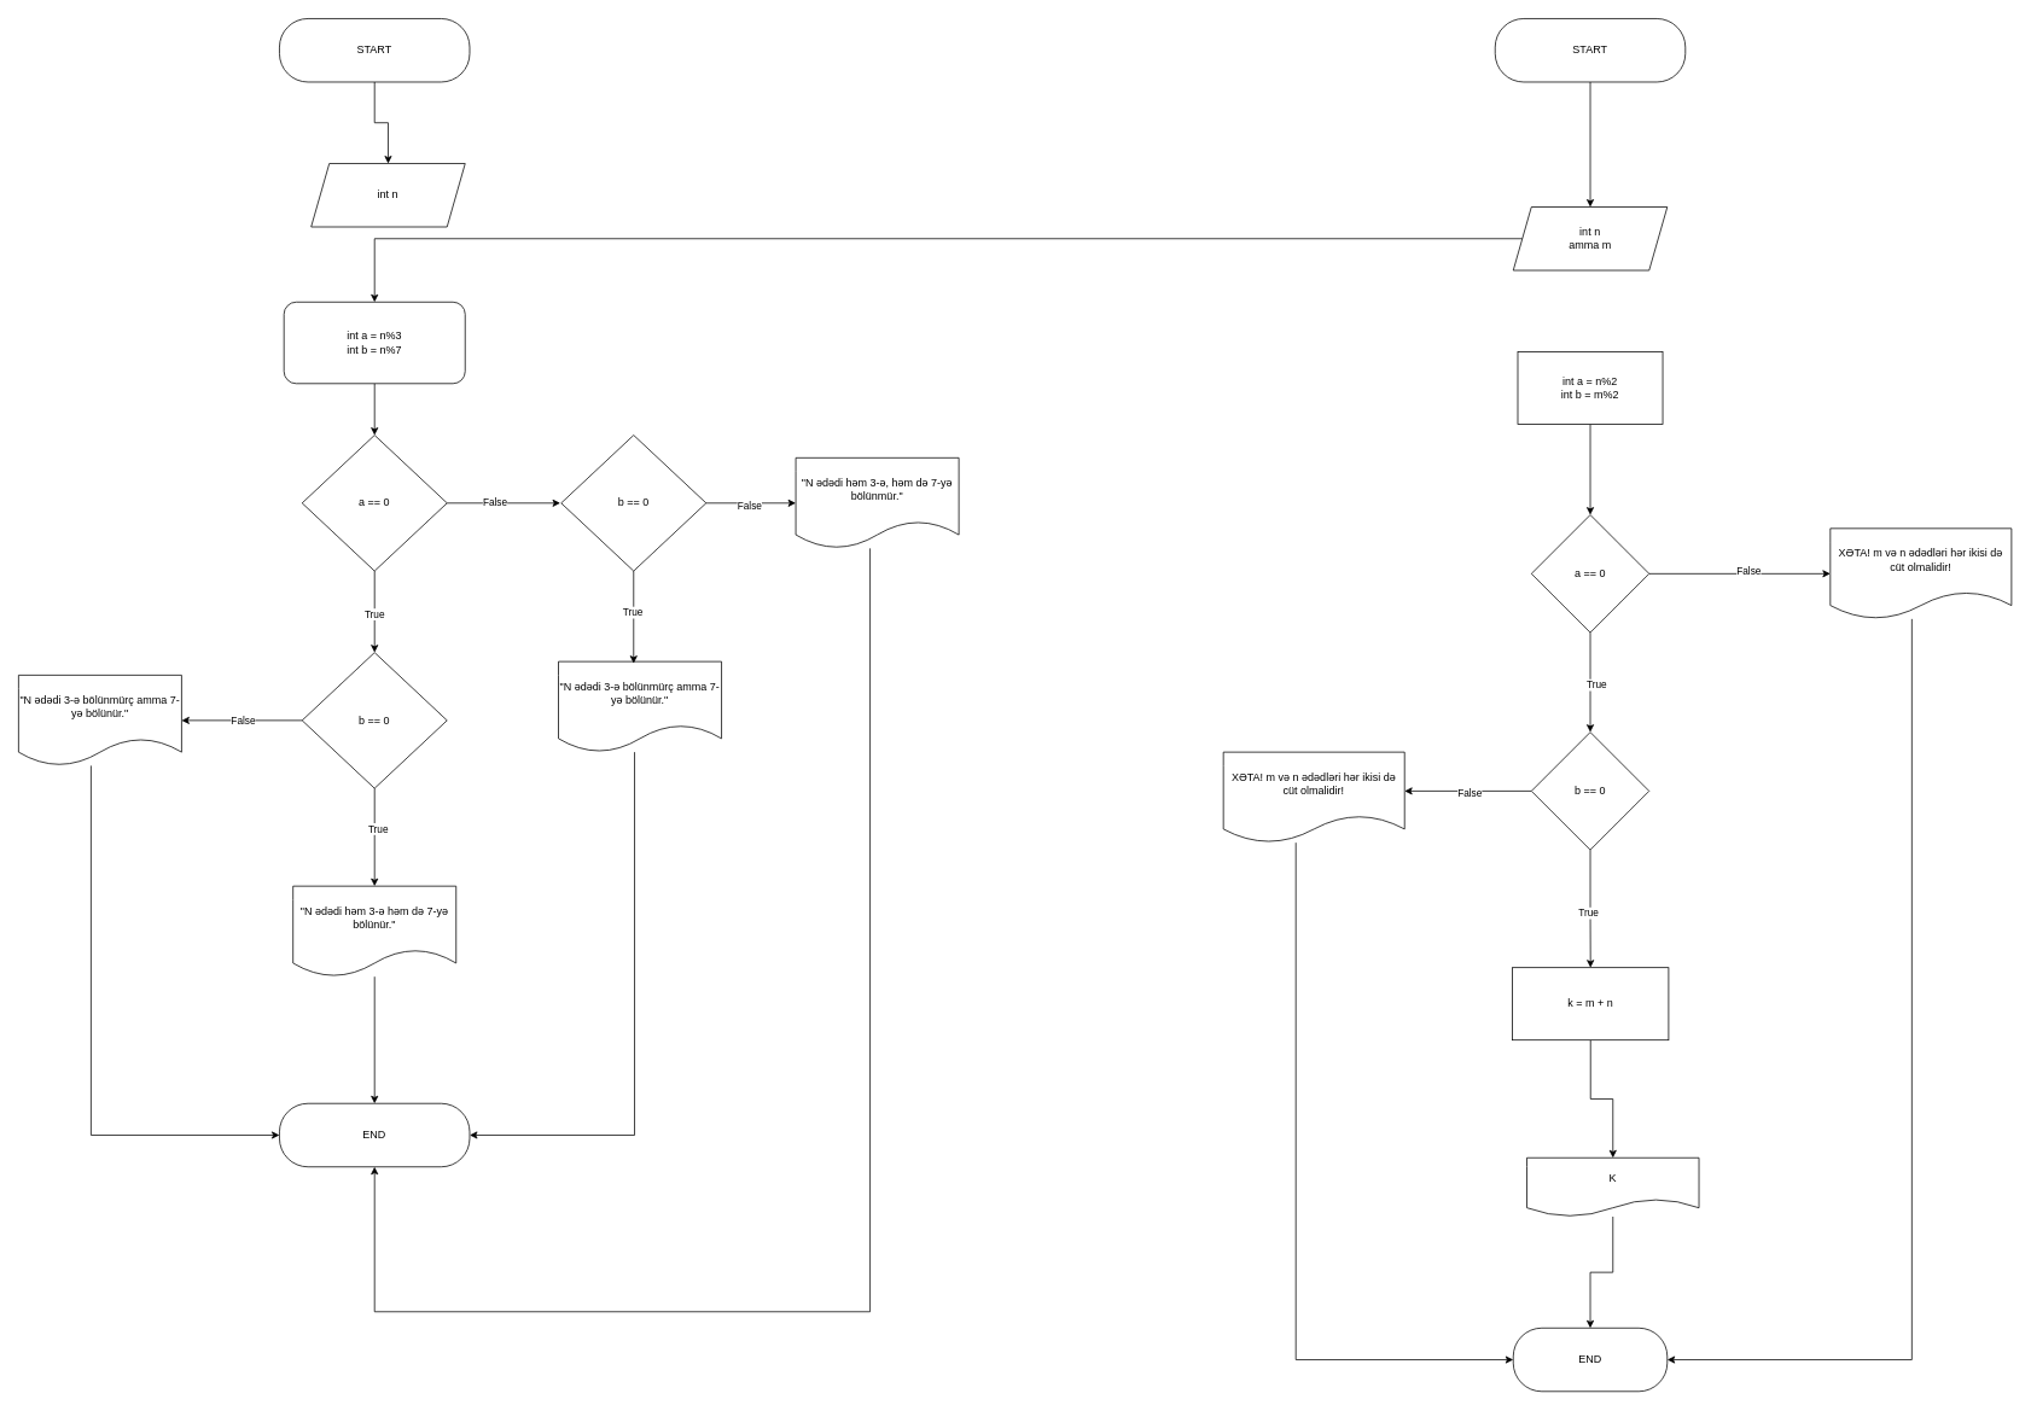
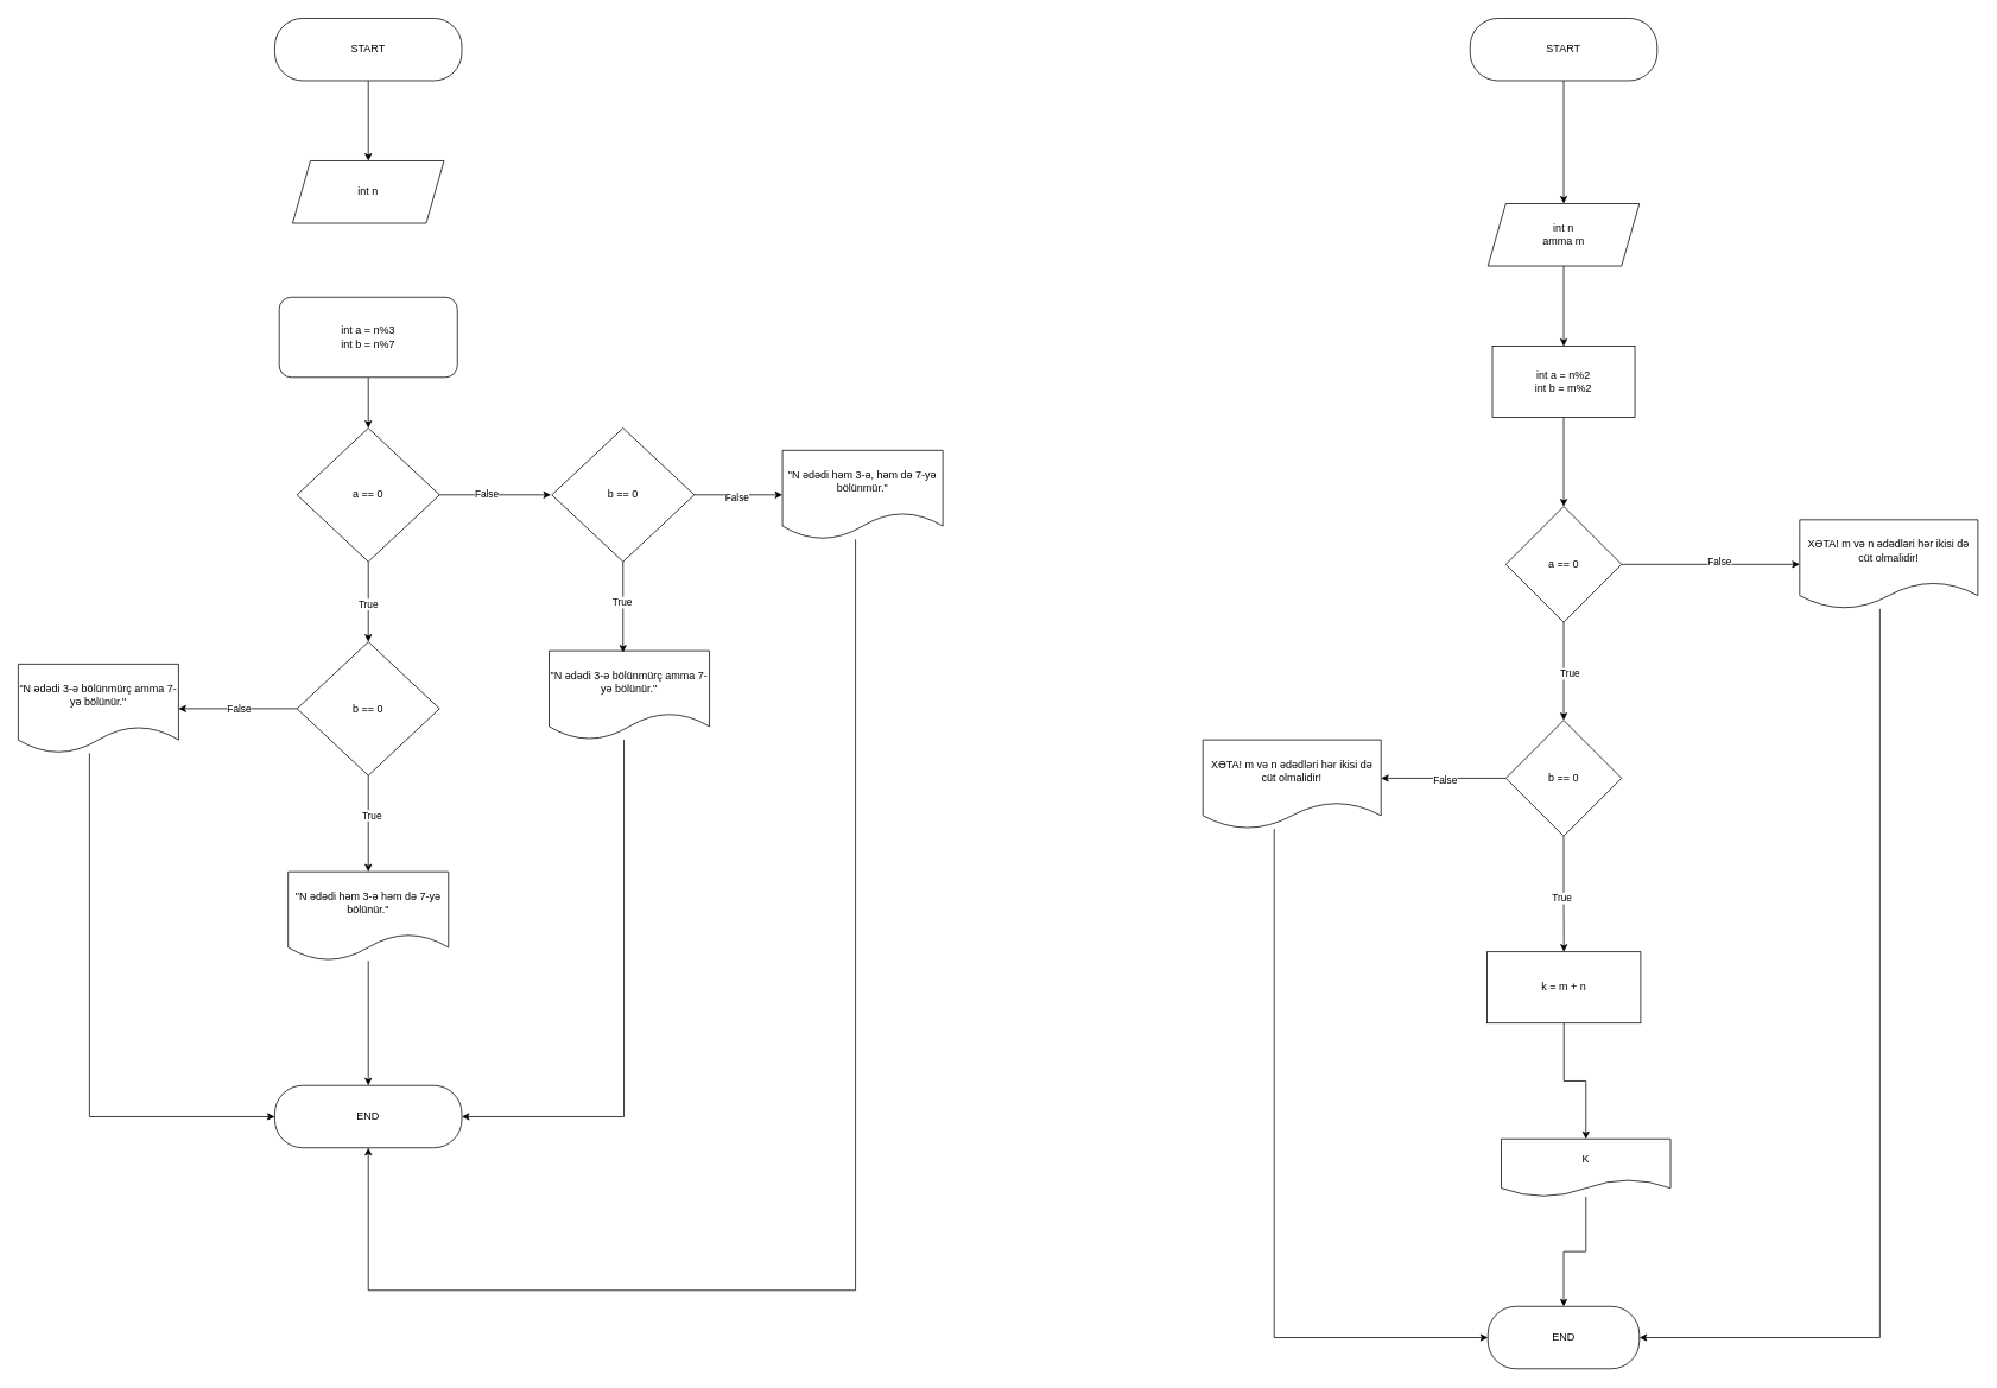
- <mxCell id="6" value="int n" style="shape=parallelogram;perimeter=parallelogramPerimeter;whiteSpace=wrap;html=1;fixedSize=1;" vertex="1" parent="1"><mxGeometry x="343" y="180" width="170" height="70" as="geometry" /></mxCell>
+ <mxCell id="6" value="int n" style="shape=parallelogram;perimeter=parallelogramPerimeter;whiteSpace=wrap;html=1;fixedSize=1;" vertex="1" parent="1"><mxGeometry x="328" y="180" width="170" height="70" as="geometry" /></mxCell>
- <mxCell id="33" style="edgeStyle=orthogonalEdgeStyle;rounded=0;orthogonalLoop=1;jettySize=auto;html=1;" edge="1" parent="1" source="34" target="8"><mxGeometry relative="1" as="geometry" /></mxCell>
+ <mxCell id="33" style="edgeStyle=orthogonalEdgeStyle;rounded=0;orthogonalLoop=1;jettySize=auto;html=1;" edge="1" parent="1" source="34" target="36"><mxGeometry relative="1" as="geometry" /></mxCell>
